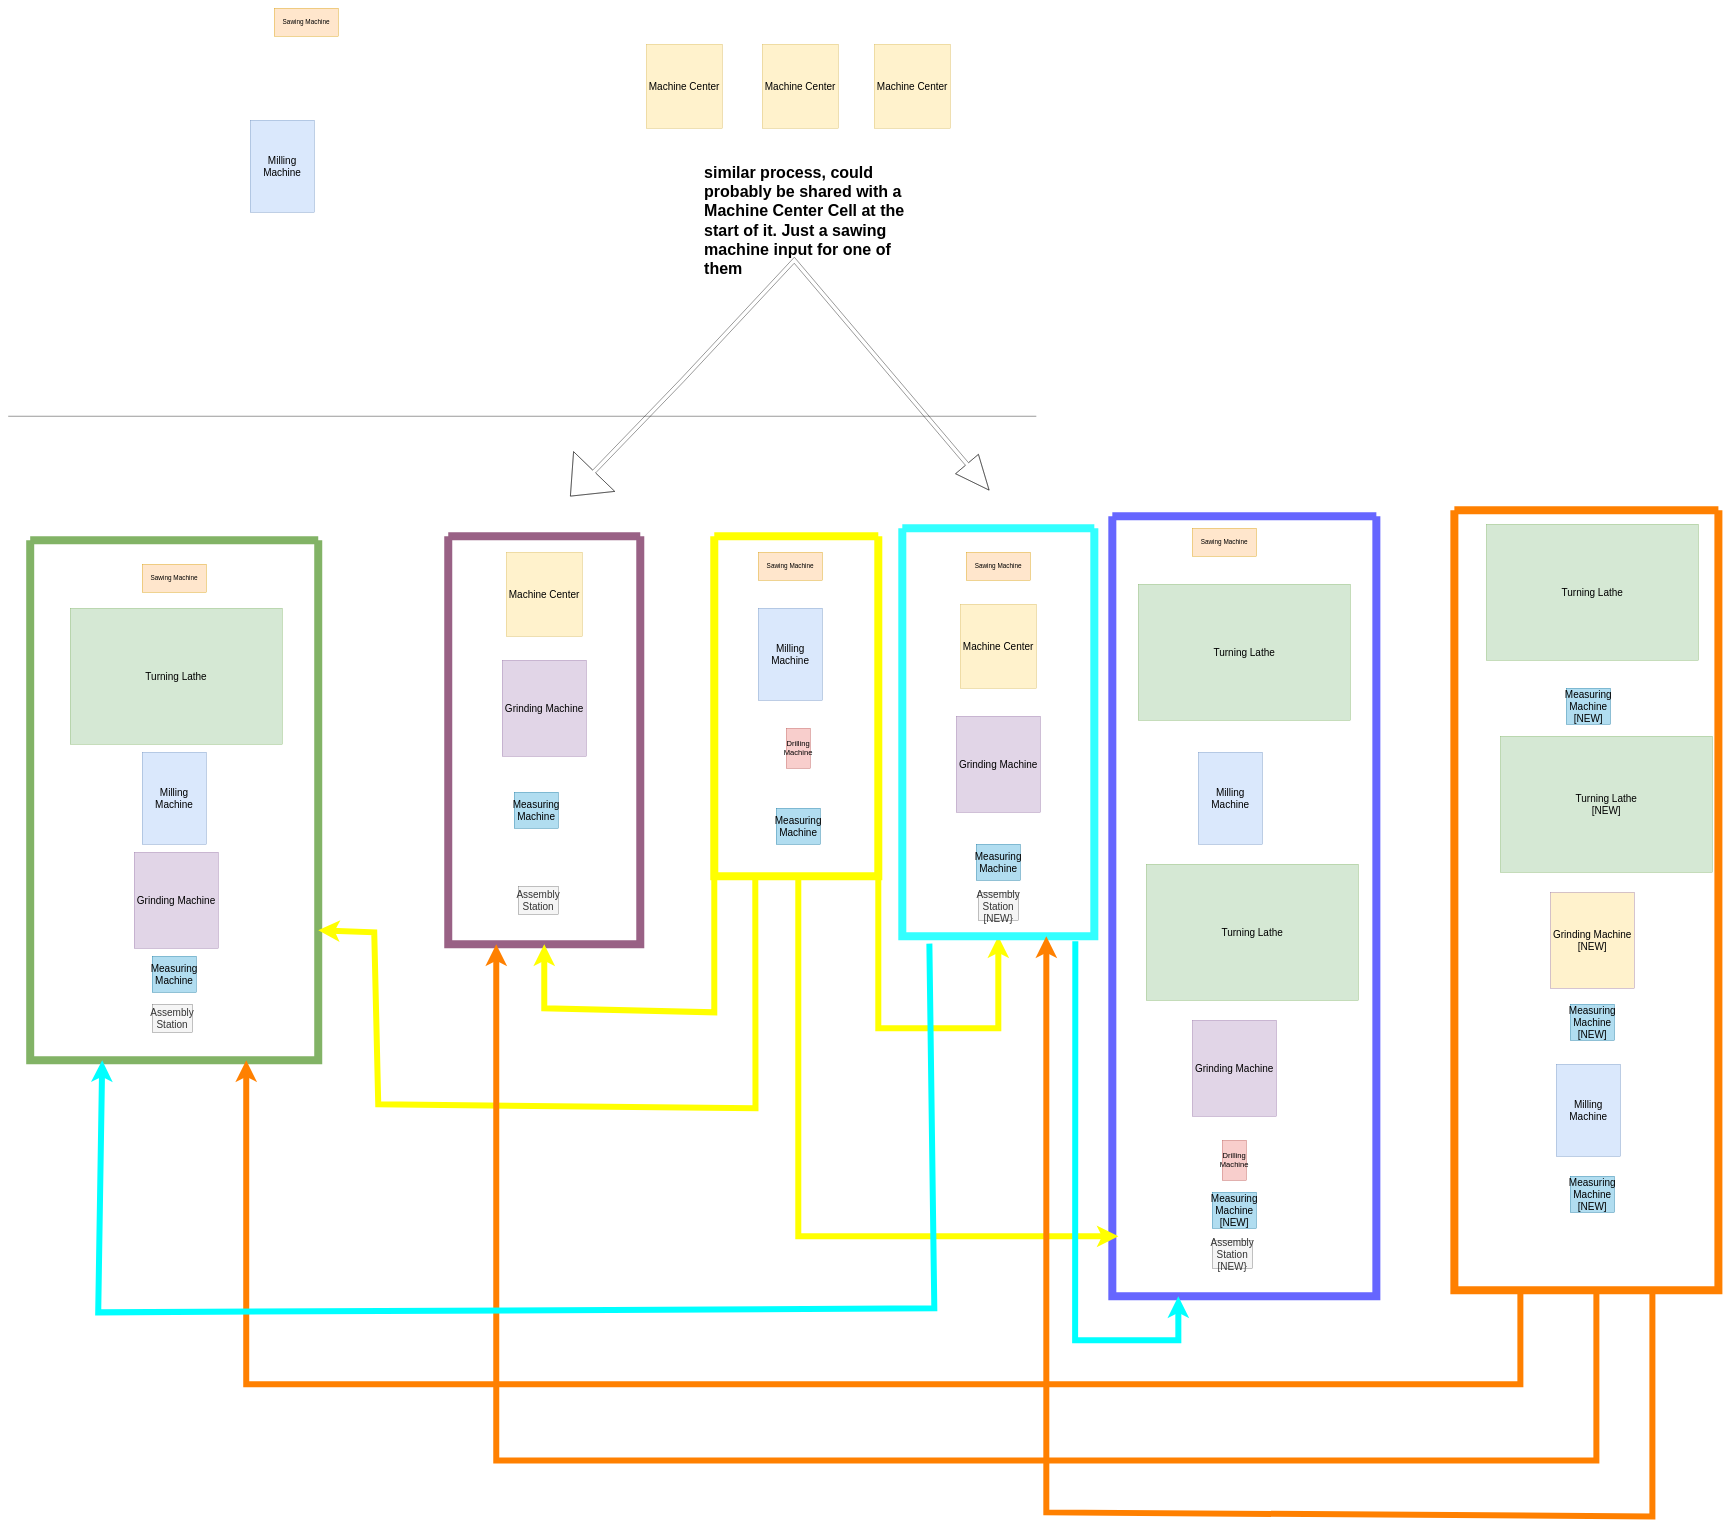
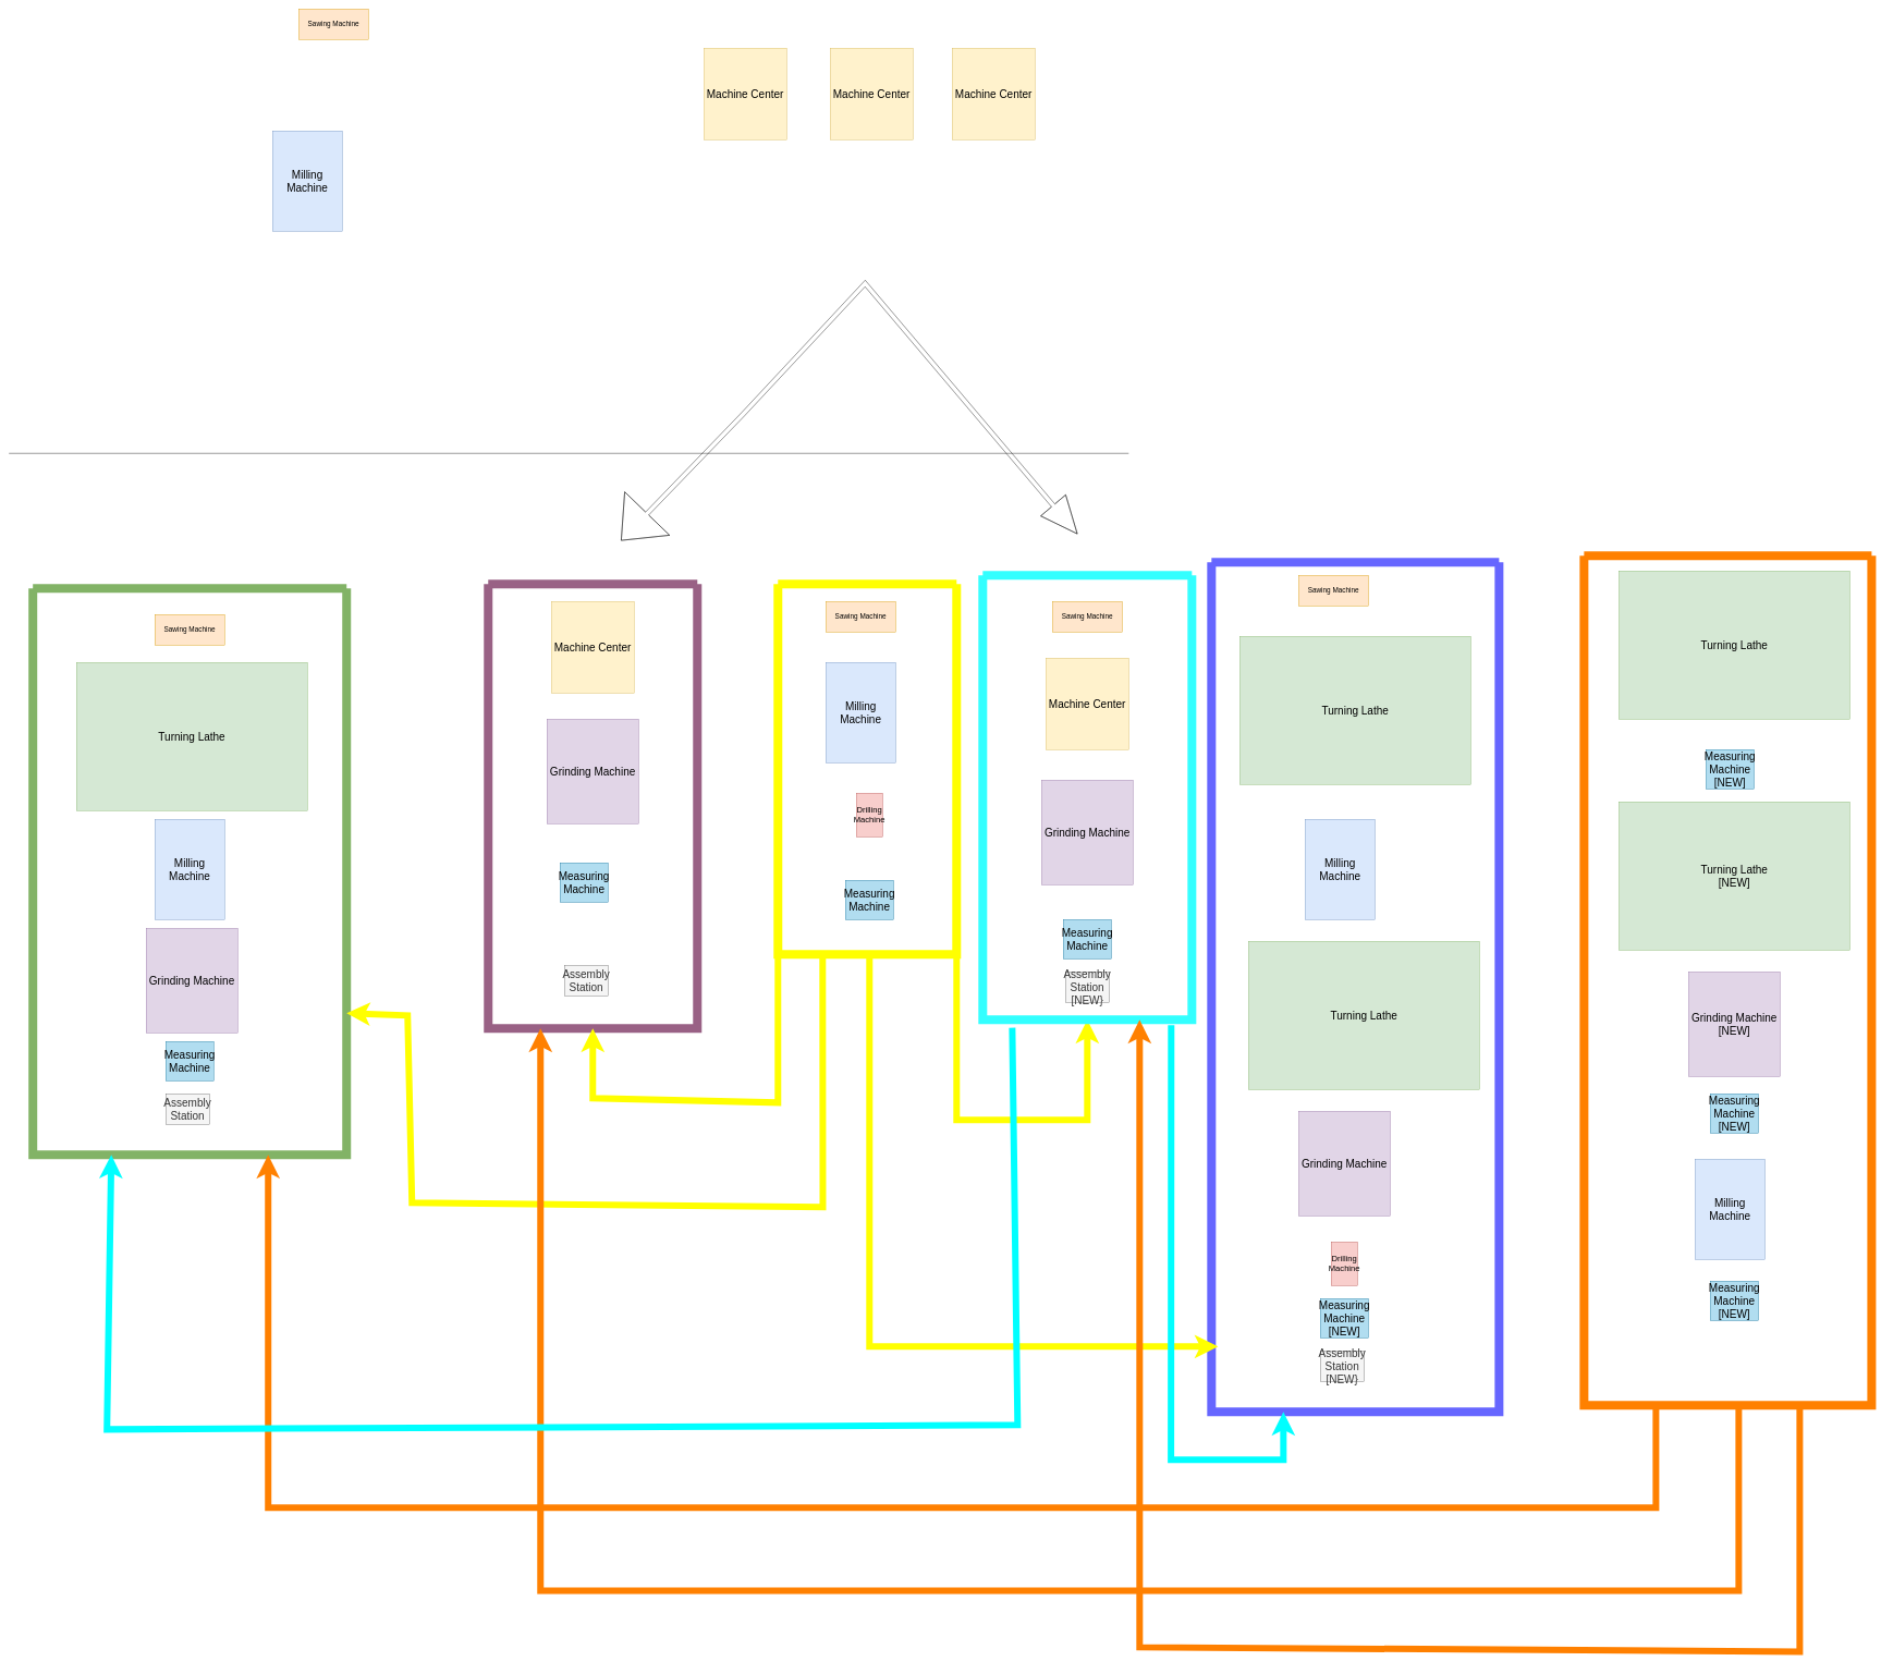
- <mxCell id="58" value="&lt;h1 style=&quot;font-size: 40px&quot;&gt;similar process, could probably be shared with a Machine Center Cell at the start of it. Just a sawing machine input for one of them&amp;nbsp;&lt;/h1&gt;" style="text;html=1;strokeColor=none;fillColor=none;spacing=5;spacingTop=-20;whiteSpace=wrap;overflow=hidden;rounded=0;fontSize=40;" vertex="1" parent="1"><mxGeometry x="1755" y="390" width="540" height="320" as="geometry" /></mxCell>
- <mxCell id="44" value="Turning Lathe&lt;br&gt;[NEW]" style="rounded=0;whiteSpace=wrap;html=1;fillColor=#d5e8d4;strokeColor=#82b366;fontSize=25;" vertex="1" parent="1"><mxGeometry x="3750" y="1840" width="530" height="340" as="geometry" /></mxCell>
+ <mxCell id="44" value="Turning Lathe&lt;br&gt;[NEW]" style="rounded=0;whiteSpace=wrap;html=1;fillColor=#d5e8d4;strokeColor=#82b366;fontSize=25;" vertex="1" parent="1"><mxGeometry x="3715" y="1840" width="530" height="340" as="geometry" /></mxCell>
- <mxCell id="45" value="Grinding Machine&lt;br&gt;[NEW]" style="rounded=0;whiteSpace=wrap;html=1;fontSize=25;fillColor=#fff2cc;strokeColor=#9673a6;" vertex="1" parent="1"><mxGeometry x="3875" y="2230" width="210" height="240" as="geometry" /></mxCell>
+ <mxCell id="45" value="Grinding Machine&lt;br&gt;[NEW]" style="rounded=0;whiteSpace=wrap;html=1;fontSize=25;fillColor=#e1d5e7;strokeColor=#9673a6;" vertex="1" parent="1"><mxGeometry x="3875" y="2230" width="210" height="240" as="geometry" /></mxCell>
